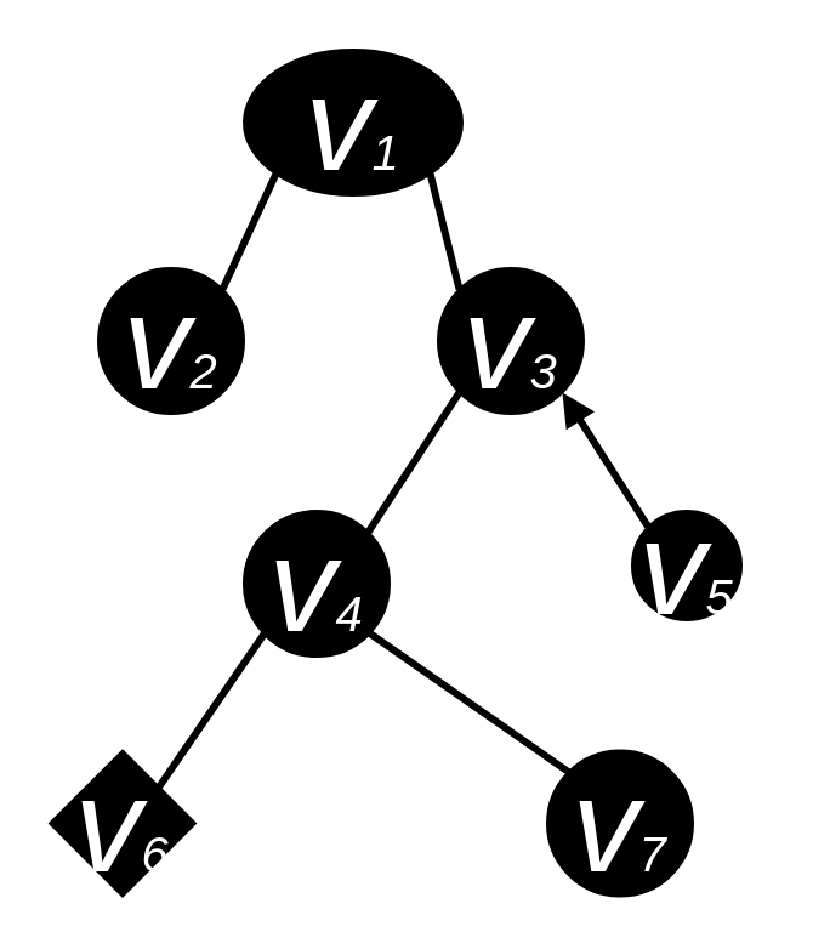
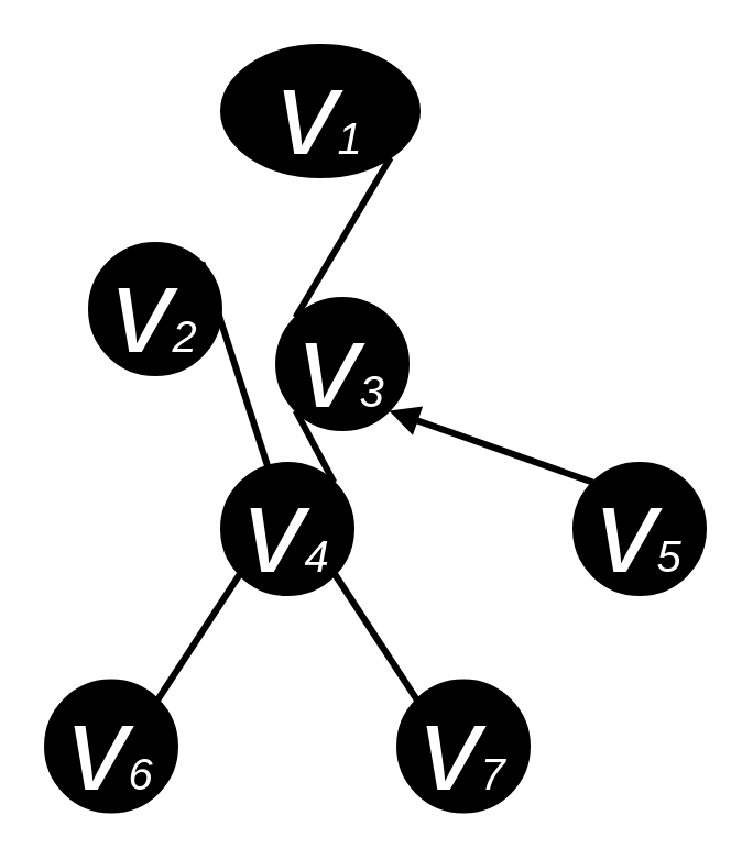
- <mxCell id="8" value="" style="endArrow=none;html=1;rounded=0;fontSize=20;fontColor=#FFFFFF;exitX=1;exitY=0;exitDx=0;exitDy=0;entryX=0;entryY=1;entryDx=0;entryDy=0;strokeWidth=3;" parent="1" source="3" target="2" edge="1"><mxGeometry width="50" height="50" relative="1" as="geometry"><mxPoint x="220" y="220" as="sourcePoint" /><mxPoint x="270" y="170" as="targetPoint" /></mxGeometry></mxCell>
+ <mxCell id="8" value="" style="endArrow=none;html=1;rounded=0;fontSize=20;fontColor=#FFFFFF;exitX=1;exitY=0;exitDx=0;exitDy=0;strokeWidth=3;" parent="1" source="3" target="5" edge="1"><mxGeometry width="50" height="50" relative="1" as="geometry"><mxPoint x="220" y="220" as="sourcePoint" /><mxPoint x="270" y="170" as="targetPoint" /></mxGeometry></mxCell>
- <mxCell id="4" value="&lt;i&gt;&lt;font style=&quot;&quot; color=&quot;#ffffff&quot;&gt;&lt;font style=&quot;font-size: 55px;&quot;&gt;v&lt;/font&gt;&lt;font style=&quot;font-size: 20px;&quot;&gt;3&lt;/font&gt;&lt;/font&gt;&lt;/i&gt;" style="ellipse;whiteSpace=wrap;html=1;aspect=fixed;fillColor=#000000;" parent="1" vertex="1"><mxGeometry x="180" y="110" width="60" height="60" as="geometry" /></mxCell>
+ <mxCell id="4" value="&lt;i&gt;&lt;font style=&quot;&quot; color=&quot;#ffffff&quot;&gt;&lt;font style=&quot;font-size: 55px;&quot;&gt;v&lt;/font&gt;&lt;font style=&quot;font-size: 20px;&quot;&gt;3&lt;/font&gt;&lt;/font&gt;&lt;/i&gt;" style="ellipse;whiteSpace=wrap;html=1;aspect=fixed;fillColor=#000000;" parent="1" vertex="1"><mxGeometry x="125" y="135" width="60" height="60" as="geometry" /></mxCell>
- <mxCell id="6" value="&lt;i&gt;&lt;font style=&quot;&quot; color=&quot;#ffffff&quot;&gt;&lt;font style=&quot;font-size: 55px;&quot;&gt;v&lt;/font&gt;&lt;font style=&quot;font-size: 20px;&quot;&gt;5&lt;/font&gt;&lt;/font&gt;&lt;/i&gt;" style="ellipse;whiteSpace=wrap;html=1;aspect=fixed;fillColor=#000000;" parent="1" vertex="1"><mxGeometry x="260" y="210" width="45" height="45" as="geometry" /></mxCell>
+ <mxCell id="6" value="&lt;i&gt;&lt;font style=&quot;&quot; color=&quot;#ffffff&quot;&gt;&lt;font style=&quot;font-size: 55px;&quot;&gt;v&lt;/font&gt;&lt;font style=&quot;font-size: 20px;&quot;&gt;5&lt;/font&gt;&lt;/font&gt;&lt;/i&gt;" style="ellipse;whiteSpace=wrap;html=1;aspect=fixed;fillColor=#000000;" parent="1" vertex="1"><mxGeometry x="260" y="210" width="60" height="60" as="geometry" /></mxCell>
- <mxCell id="11" value="&lt;i&gt;&lt;font style=&quot;&quot; color=&quot;#ffffff&quot;&gt;&lt;font style=&quot;font-size: 55px;&quot;&gt;v&lt;/font&gt;&lt;font style=&quot;font-size: 20px;&quot;&gt;6&lt;/font&gt;&lt;/font&gt;&lt;/i&gt;" style="rhombus;whiteSpace=wrap;html=1;aspect=fixed;fillColor=#000000;" parent="1" vertex="1"><mxGeometry x="20" y="308.79" width="60" height="60" as="geometry" /></mxCell>
+ <mxCell id="11" value="&lt;i&gt;&lt;font style=&quot;&quot; color=&quot;#ffffff&quot;&gt;&lt;font style=&quot;font-size: 55px;&quot;&gt;v&lt;/font&gt;&lt;font style=&quot;font-size: 20px;&quot;&gt;6&lt;/font&gt;&lt;/font&gt;&lt;/i&gt;" style="ellipse;whiteSpace=wrap;html=1;aspect=fixed;fillColor=#000000;" parent="1" vertex="1"><mxGeometry x="20" y="308.79" width="60" height="60" as="geometry" /></mxCell>
- <mxCell id="12" value="&lt;i&gt;&lt;font style=&quot;&quot; color=&quot;#ffffff&quot;&gt;&lt;font style=&quot;font-size: 55px;&quot;&gt;v&lt;/font&gt;&lt;font style=&quot;font-size: 20px;&quot;&gt;7&lt;/font&gt;&lt;/font&gt;&lt;/i&gt;" style="ellipse;whiteSpace=wrap;html=1;aspect=fixed;fillColor=#000000;" parent="1" vertex="1"><mxGeometry x="225" y="308.79" width="60" height="60" as="geometry" /></mxCell>
+ <mxCell id="12" value="&lt;i&gt;&lt;font style=&quot;&quot; color=&quot;#ffffff&quot;&gt;&lt;font style=&quot;font-size: 55px;&quot;&gt;v&lt;/font&gt;&lt;font style=&quot;font-size: 20px;&quot;&gt;7&lt;/font&gt;&lt;/font&gt;&lt;/i&gt;" style="ellipse;whiteSpace=wrap;html=1;aspect=fixed;fillColor=#000000;" parent="1" vertex="1"><mxGeometry x="180" y="308.79" width="60" height="60" as="geometry" /></mxCell>
